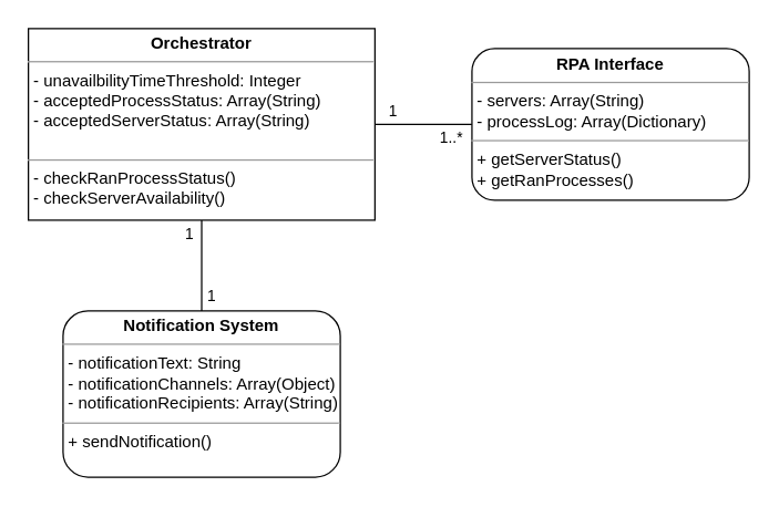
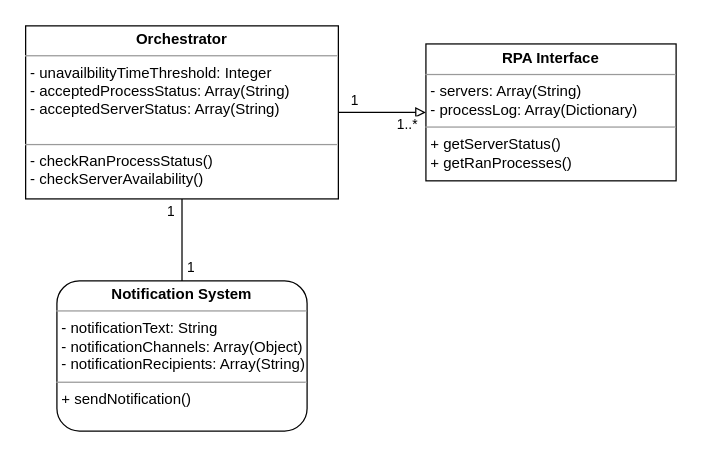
- <mxCell id="2" style="edgeStyle=orthogonalEdgeStyle;rounded=0;orthogonalLoop=1;jettySize=auto;html=1;entryX=0;entryY=0.5;entryDx=0;entryDy=0;endArrow=none;endFill=0;" parent="1" source="5" target="6" edge="1"><mxGeometry relative="1" as="geometry" /></mxCell>
+ <mxCell id="2" style="edgeStyle=orthogonalEdgeStyle;rounded=0;orthogonalLoop=1;jettySize=auto;html=1;entryX=0;entryY=0.5;entryDx=0;entryDy=0;endArrow=block;endFill=0;" parent="1" source="5" target="6" edge="1"><mxGeometry relative="1" as="geometry" /></mxCell>
- <mxCell id="6" value="&lt;p style=&quot;margin:0px;margin-top:4px;text-align:center;&quot;&gt;&lt;b&gt;RPA Interface&lt;/b&gt;&lt;/p&gt;&lt;hr size=&quot;1&quot;&gt;&lt;p style=&quot;margin:0px;margin-left:4px;&quot;&gt;- servers: Array(String)&lt;/p&gt;&lt;p style=&quot;margin:0px;margin-left:4px;&quot;&gt;- processLog: Array(Dictionary)&lt;/p&gt;&lt;hr size=&quot;1&quot;&gt;&lt;p style=&quot;margin:0px;margin-left:4px;&quot;&gt;+ getServerStatus()&lt;/p&gt;&lt;p style=&quot;margin:0px;margin-left:4px;&quot;&gt;+ getRanProcesses()&amp;nbsp;&lt;/p&gt;" style="verticalAlign=top;align=left;overflow=fill;fontSize=12;fontFamily=Helvetica;html=1;shadow=0;comic=0;labelBackgroundColor=none;strokeWidth=1;rounded=1;" parent="1" vertex="1"><mxGeometry x="340" y="34.56" width="200" height="109.44" as="geometry" /></mxCell>
+ <mxCell id="6" value="&lt;p style=&quot;margin:0px;margin-top:4px;text-align:center;&quot;&gt;&lt;b&gt;RPA Interface&lt;/b&gt;&lt;/p&gt;&lt;hr size=&quot;1&quot;&gt;&lt;p style=&quot;margin:0px;margin-left:4px;&quot;&gt;- servers: Array(String)&lt;/p&gt;&lt;p style=&quot;margin:0px;margin-left:4px;&quot;&gt;- processLog: Array(Dictionary)&lt;/p&gt;&lt;hr size=&quot;1&quot;&gt;&lt;p style=&quot;margin:0px;margin-left:4px;&quot;&gt;+ getServerStatus()&lt;/p&gt;&lt;p style=&quot;margin:0px;margin-left:4px;&quot;&gt;+ getRanProcesses()&amp;nbsp;&lt;/p&gt;" style="verticalAlign=top;align=left;overflow=fill;fontSize=12;fontFamily=Helvetica;html=1;rounded=0;shadow=0;comic=0;labelBackgroundColor=none;strokeWidth=1" parent="1" vertex="1"><mxGeometry x="340" y="34.56" width="200" height="109.44" as="geometry" /></mxCell>
